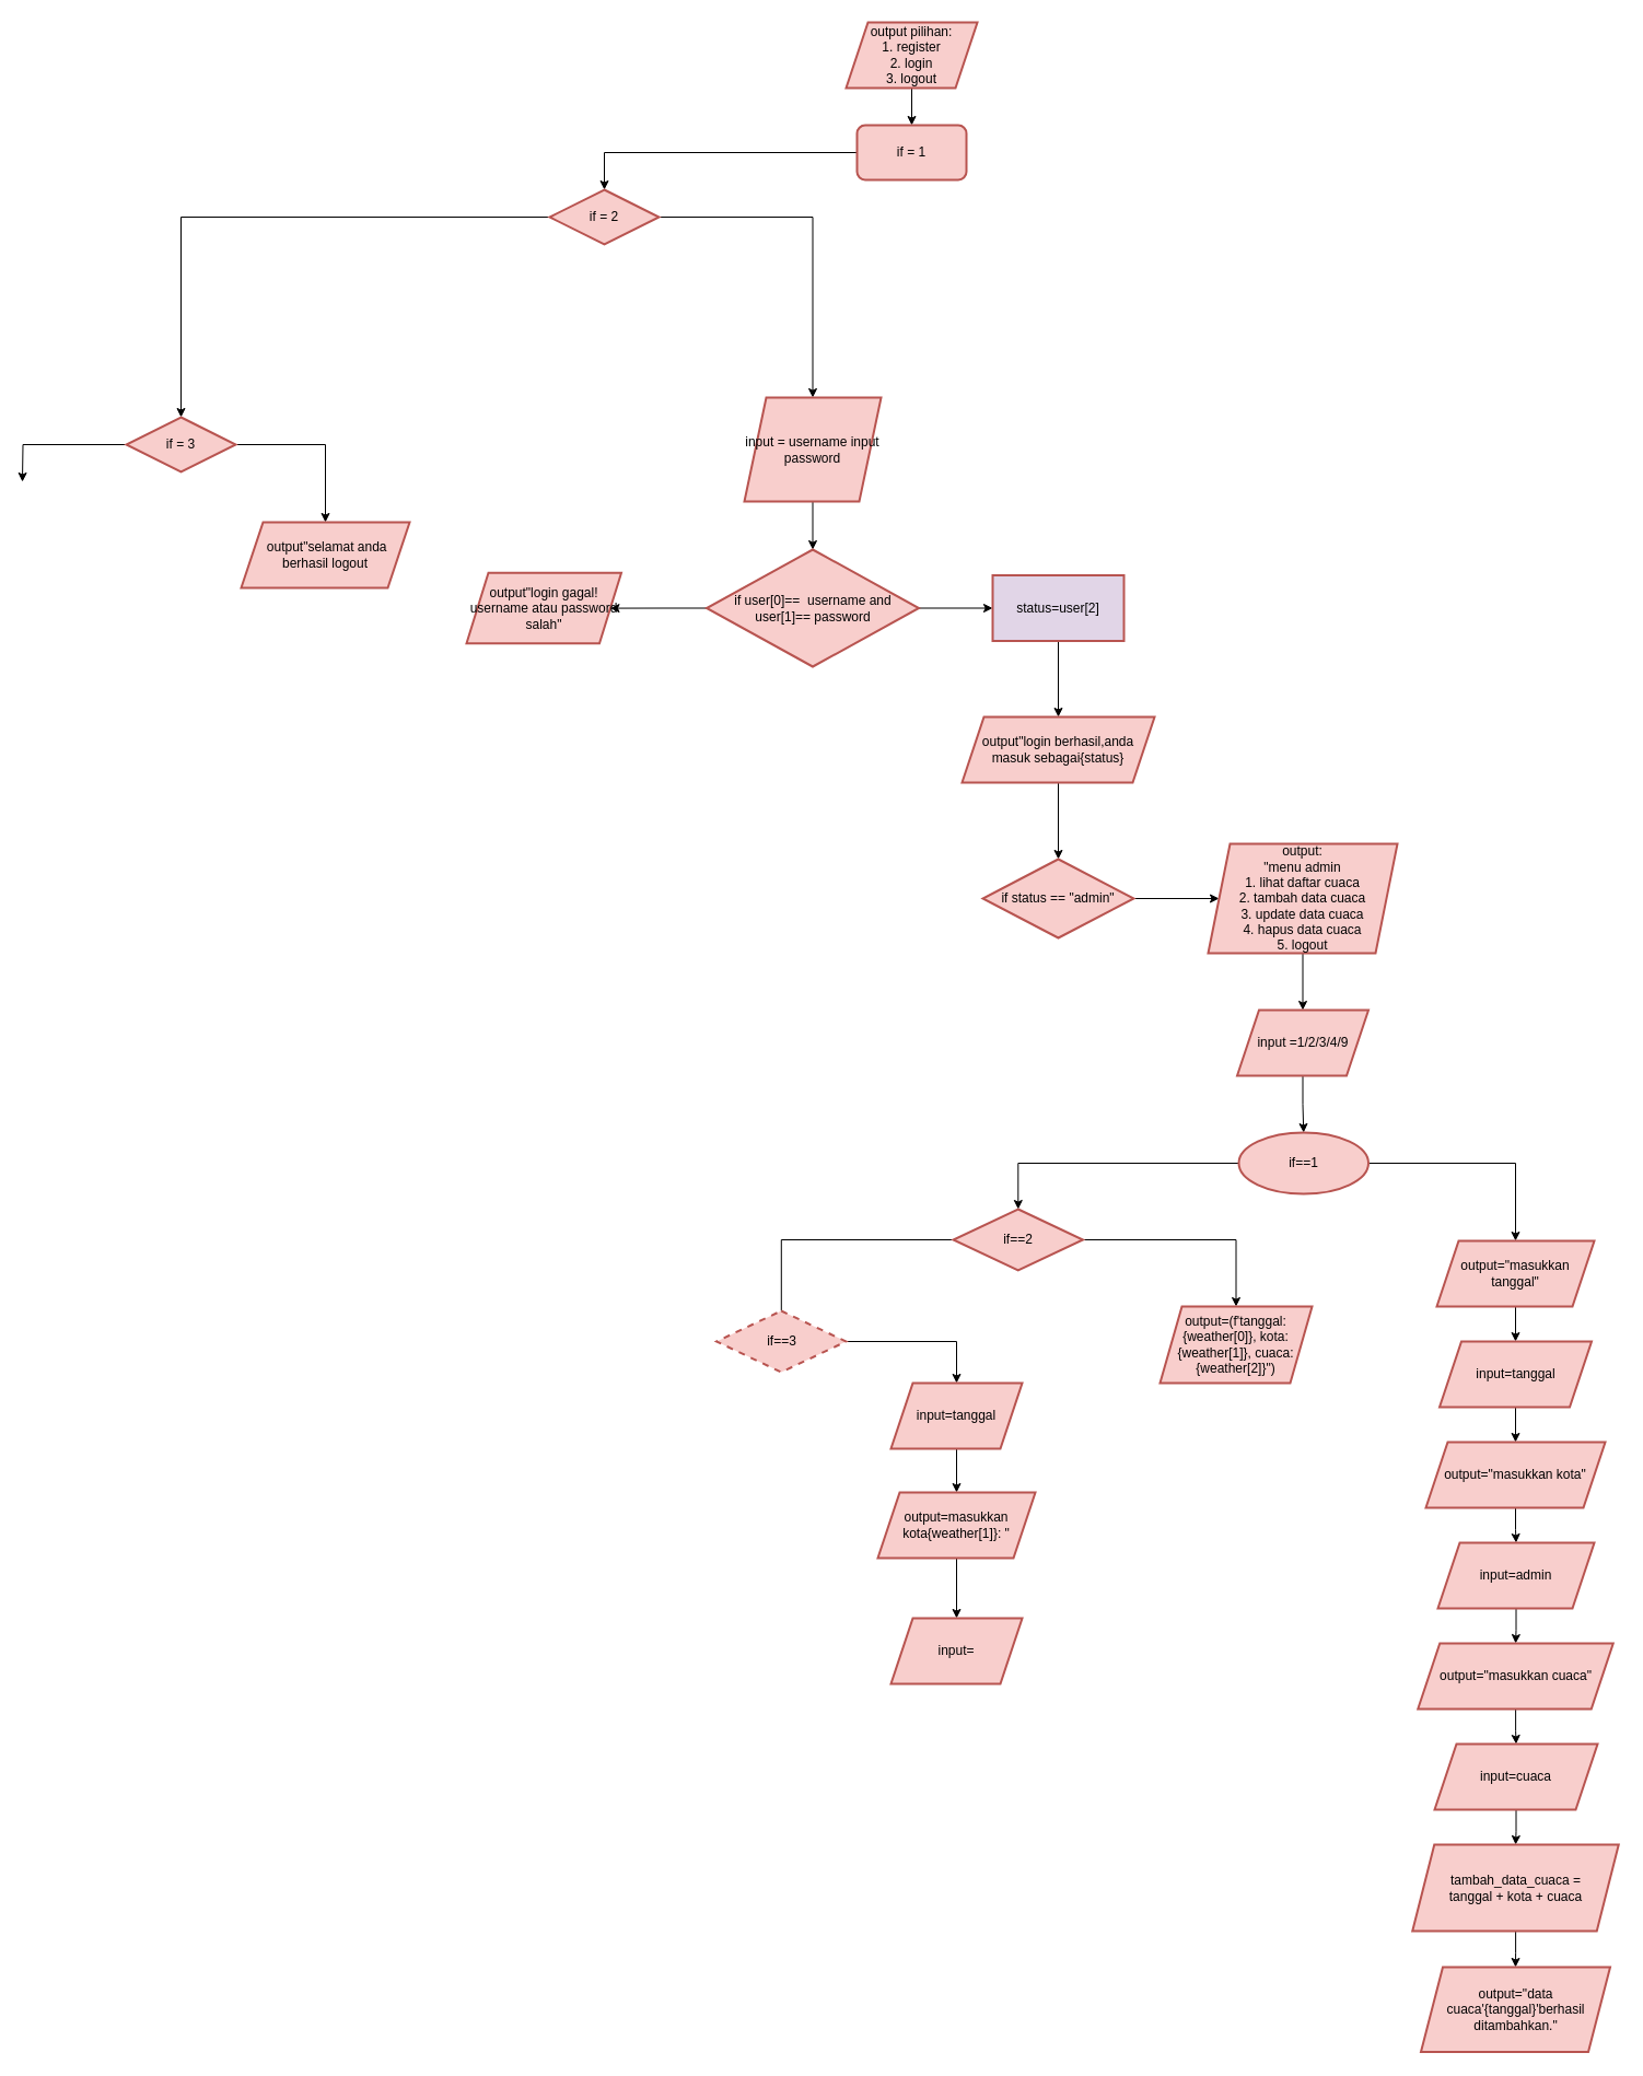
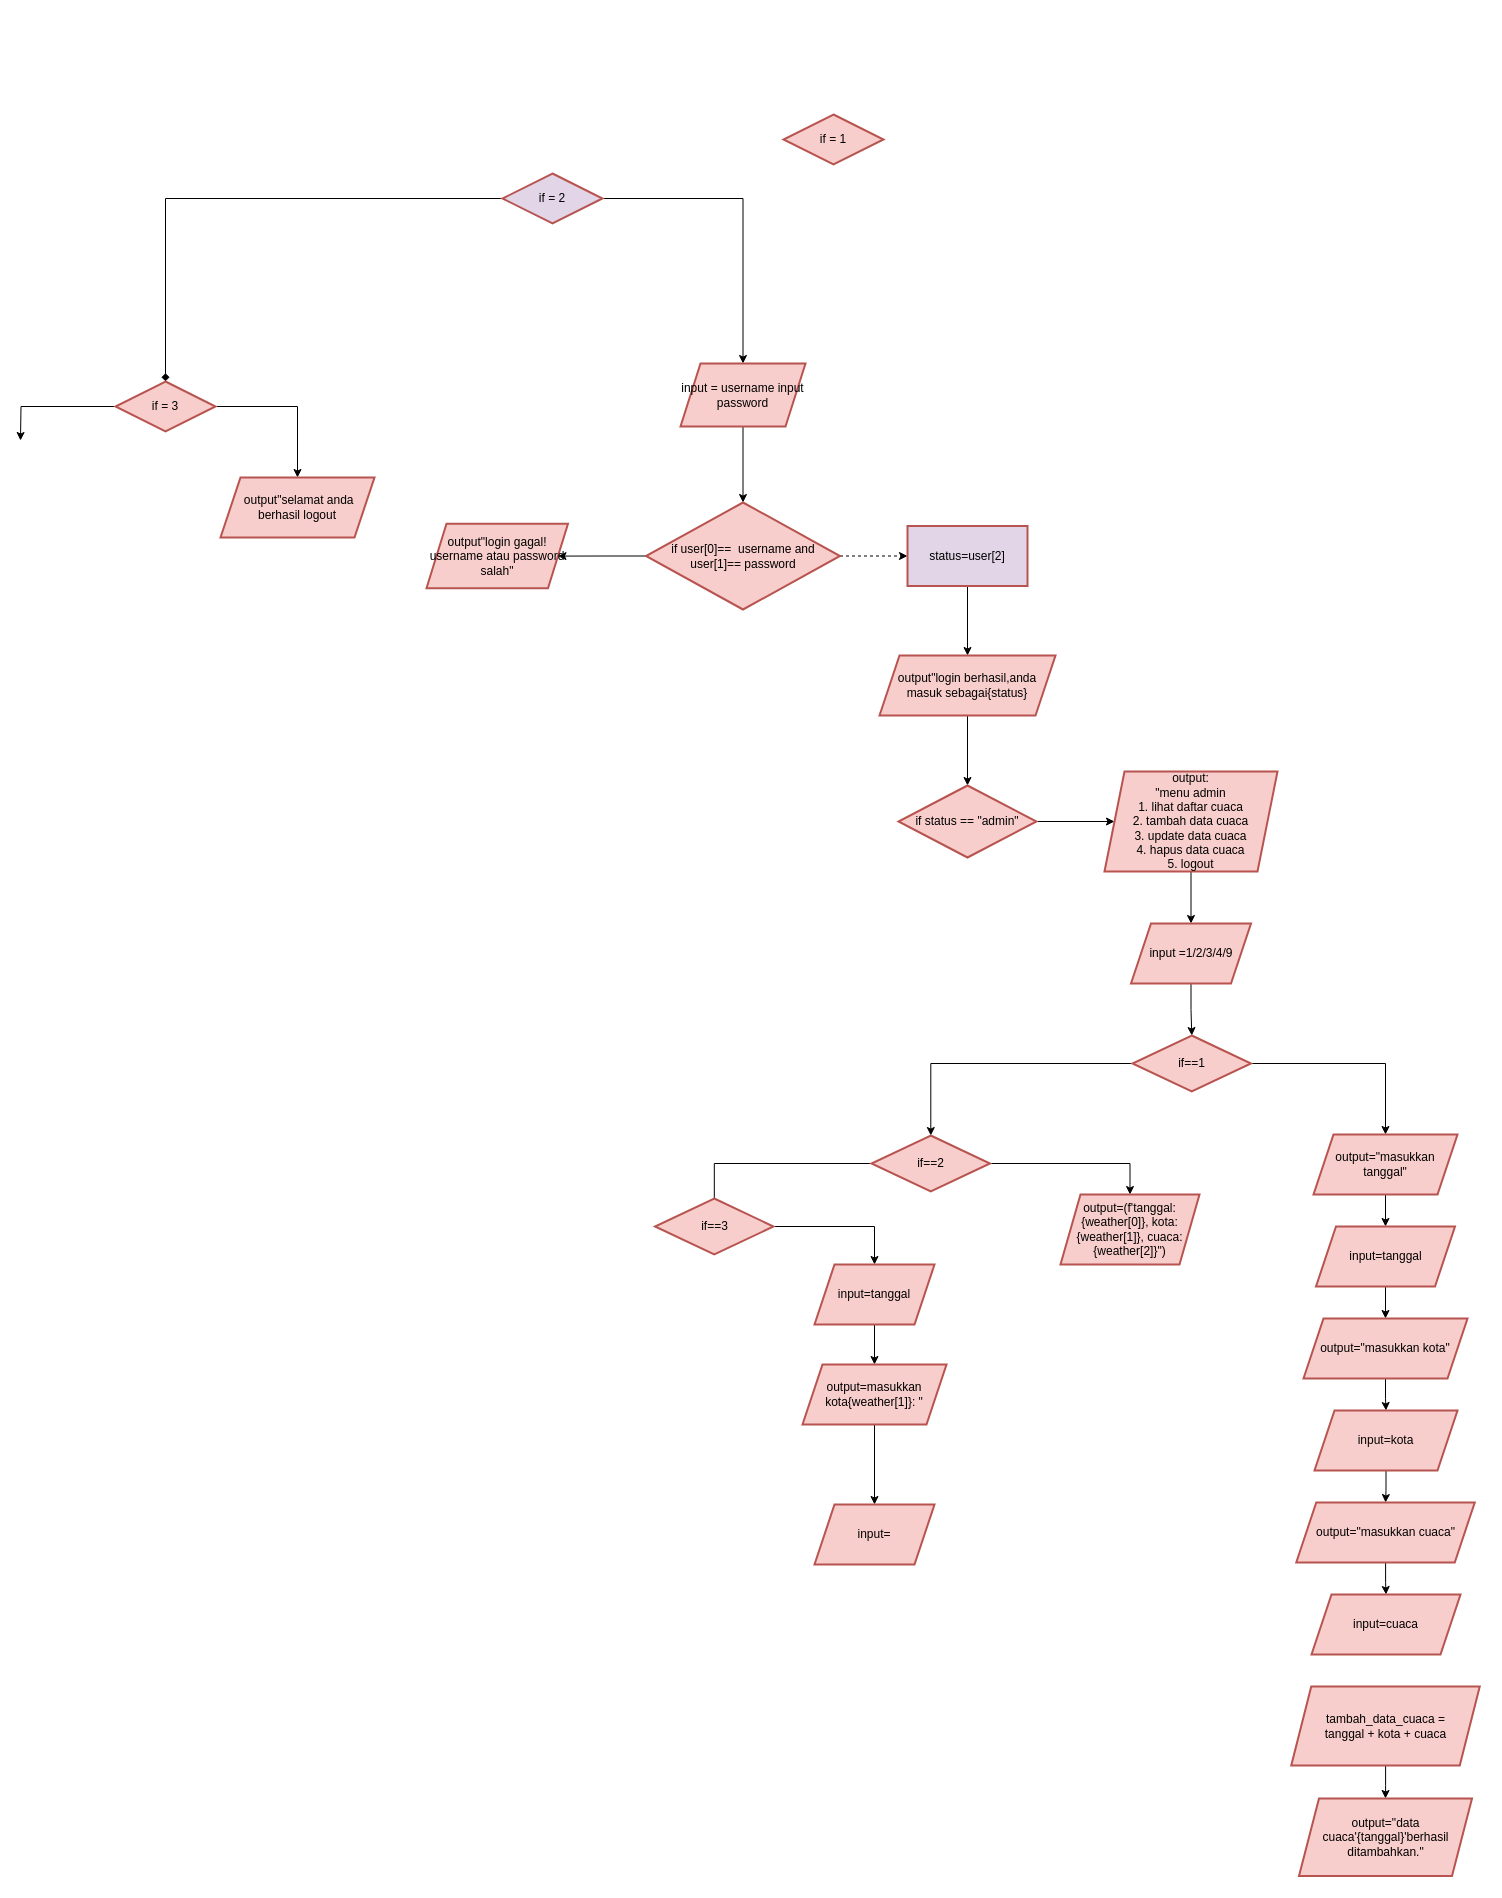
- <mxCell id="3" value="&lt;div&gt;output pilihan:&lt;/div&gt;&lt;div&gt;1. register&lt;/div&gt;&lt;div&gt;2. login&lt;/div&gt;&lt;div&gt;3. logout&lt;br&gt;&lt;/div&gt;" style="shape=parallelogram;perimeter=parallelogramPerimeter;whiteSpace=wrap;html=1;fixedSize=1;fillColor=#f8cecc;strokeColor=#b85450;strokeWidth=2;fontStyle=0;" vertex="1" parent="1"><mxGeometry x="773" y="20" width="120" height="60" as="geometry" /></mxCell>
- <mxCell id="2" value="" style="edgeStyle=orthogonalEdgeStyle;rounded=0;orthogonalLoop=1;jettySize=auto;html=1;" edge="1" parent="1" source="3" target="5"><mxGeometry relative="1" as="geometry" /></mxCell>
- <mxCell id="4" value="" style="edgeStyle=orthogonalEdgeStyle;rounded=0;orthogonalLoop=1;jettySize=auto;html=1;" edge="1" parent="1" source="5" target="8"><mxGeometry relative="1" as="geometry" /></mxCell>
- <mxCell id="5" value="if = 1" style="whiteSpace=wrap;html=1;fillColor=#f8cecc;strokeColor=#b85450;strokeWidth=2;fontStyle=0;rounded=1;" vertex="1" parent="1"><mxGeometry x="783" y="114" width="100" height="50" as="geometry" /></mxCell>
+ <mxCell id="5" value="if = 1" style="rhombus;whiteSpace=wrap;html=1;fillColor=#f8cecc;strokeColor=#b85450;strokeWidth=2;fontStyle=0;" vertex="1" parent="1"><mxGeometry x="783" y="114" width="100" height="50" as="geometry" /></mxCell>
- <mxCell id="8" value="if = 2" style="rhombus;whiteSpace=wrap;html=1;fillColor=#f8cecc;strokeColor=#b85450;strokeWidth=2;fontStyle=0;" vertex="1" parent="1"><mxGeometry x="502" y="173" width="100" height="50" as="geometry" /></mxCell>
+ <mxCell id="8" value="if = 2" style="rhombus;whiteSpace=wrap;html=1;fillColor=#e1d5e7;strokeColor=#b85450;strokeWidth=2;fontStyle=0;" vertex="1" parent="1"><mxGeometry x="502" y="173" width="100" height="50" as="geometry" /></mxCell>
- <mxCell id="6" value="" style="edgeStyle=orthogonalEdgeStyle;rounded=0;orthogonalLoop=1;jettySize=auto;html=1;" edge="1" parent="1" source="8" target="11"><mxGeometry relative="1" as="geometry" /></mxCell>
+ <mxCell id="6" value="" style="edgeStyle=orthogonalEdgeStyle;rounded=0;orthogonalLoop=1;jettySize=auto;html=1;endArrow=diamond;" edge="1" parent="1" source="8" target="11"><mxGeometry relative="1" as="geometry" /></mxCell>
- <mxCell id="14" value="input = username input password" style="shape=parallelogram;perimeter=parallelogramPerimeter;whiteSpace=wrap;html=1;fixedSize=1;fillColor=#f8cecc;strokeColor=#b85450;strokeWidth=2;fontStyle=0;" vertex="1" parent="1"><mxGeometry x="680" y="363" width="125" height="95" as="geometry" /></mxCell>
+ <mxCell id="14" value="input = username input password" style="shape=parallelogram;perimeter=parallelogramPerimeter;whiteSpace=wrap;html=1;fixedSize=1;fillColor=#f8cecc;strokeColor=#b85450;strokeWidth=2;fontStyle=0;" vertex="1" parent="1"><mxGeometry x="680" y="363" width="125" height="63" as="geometry" /></mxCell>
- <mxCell id="17" value="" style="edgeStyle=orthogonalEdgeStyle;rounded=0;orthogonalLoop=1;jettySize=auto;html=1;" edge="1" parent="1" source="18" target="21"><mxGeometry relative="1" as="geometry" /></mxCell>
+ <mxCell id="17" value="" style="edgeStyle=orthogonalEdgeStyle;rounded=0;orthogonalLoop=1;jettySize=auto;html=1;dashed=1;" edge="1" parent="1" source="18" target="21"><mxGeometry relative="1" as="geometry" /></mxCell>
- <mxCell id="32" value="if==1" style="ellipse;whiteSpace=wrap;html=1;fillColor=#f8cecc;strokeColor=#b85450;strokeWidth=2;fontStyle=0;" vertex="1" parent="1"><mxGeometry x="1132" y="1035" width="118.5" height="56" as="geometry" /></mxCell>
+ <mxCell id="32" value="if==1" style="rhombus;whiteSpace=wrap;html=1;fillColor=#f8cecc;strokeColor=#b85450;strokeWidth=2;fontStyle=0;" vertex="1" parent="1"><mxGeometry x="1132" y="1035" width="118.5" height="56" as="geometry" /></mxCell>
- <mxCell id="50" value="if==2" style="rhombus;whiteSpace=wrap;html=1;fillColor=#f8cecc;strokeColor=#b85450;strokeWidth=2;fontStyle=0;" vertex="1" parent="1"><mxGeometry x="871" y="1105" width="118.5" height="56" as="geometry" /></mxCell>
+ <mxCell id="50" value="if==2" style="rhombus;whiteSpace=wrap;html=1;fillColor=#f8cecc;strokeColor=#b85450;strokeWidth=2;fontStyle=0;" vertex="1" parent="1"><mxGeometry x="871" y="1135" width="118.5" height="56" as="geometry" /></mxCell>
- <mxCell id="53" value="if==3" style="rhombus;whiteSpace=wrap;html=1;fillColor=#f8cecc;strokeColor=#b85450;strokeWidth=2;fontStyle=0;dashed=1;" vertex="1" parent="1"><mxGeometry x="654.5" y="1198" width="118.5" height="56" as="geometry" /></mxCell>
+ <mxCell id="53" value="if==3" style="rhombus;whiteSpace=wrap;html=1;fillColor=#f8cecc;strokeColor=#b85450;strokeWidth=2;fontStyle=0;" vertex="1" parent="1"><mxGeometry x="654.5" y="1198" width="118.5" height="56" as="geometry" /></mxCell>
- <mxCell id="40" value="&lt;div&gt;input=admin&lt;/div&gt;" style="shape=parallelogram;perimeter=parallelogramPerimeter;whiteSpace=wrap;html=1;fixedSize=1;fillColor=#f8cecc;strokeColor=#b85450;strokeWidth=2;fontStyle=0;" vertex="1" parent="1"><mxGeometry x="1314" y="1410" width="143" height="60" as="geometry" /></mxCell>
+ <mxCell id="40" value="&lt;div&gt;input=kota&lt;/div&gt;" style="shape=parallelogram;perimeter=parallelogramPerimeter;whiteSpace=wrap;html=1;fixedSize=1;fillColor=#f8cecc;strokeColor=#b85450;strokeWidth=2;fontStyle=0;" vertex="1" parent="1"><mxGeometry x="1314" y="1410" width="143" height="60" as="geometry" /></mxCell>
- <mxCell id="58" value="input=" style="shape=parallelogram;perimeter=parallelogramPerimeter;whiteSpace=wrap;html=1;fixedSize=1;fillColor=#f8cecc;strokeColor=#b85450;strokeWidth=2;fontStyle=0;" vertex="1" parent="1"><mxGeometry x="814" y="1479" width="120" height="60" as="geometry" /></mxCell>
+ <mxCell id="58" value="input=" style="shape=parallelogram;perimeter=parallelogramPerimeter;whiteSpace=wrap;html=1;fixedSize=1;fillColor=#f8cecc;strokeColor=#b85450;strokeWidth=2;fontStyle=0;" vertex="1" parent="1"><mxGeometry x="814" y="1504" width="120" height="60" as="geometry" /></mxCell>
- <mxCell id="43" value="" style="edgeStyle=orthogonalEdgeStyle;rounded=0;orthogonalLoop=1;jettySize=auto;html=1;" edge="1" parent="1" source="44" target="46"><mxGeometry relative="1" as="geometry" /></mxCell>
